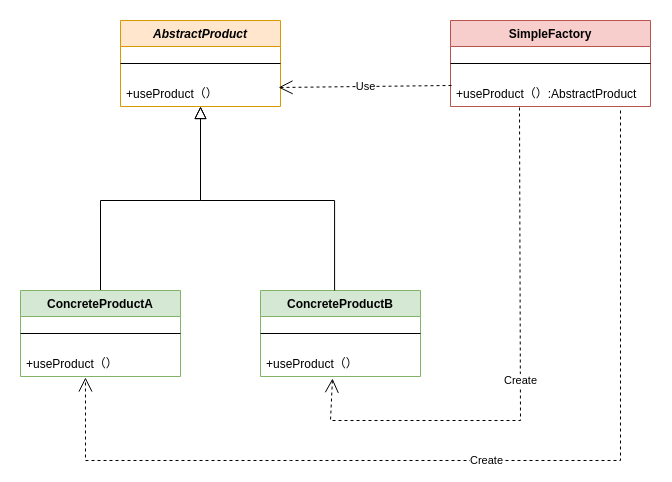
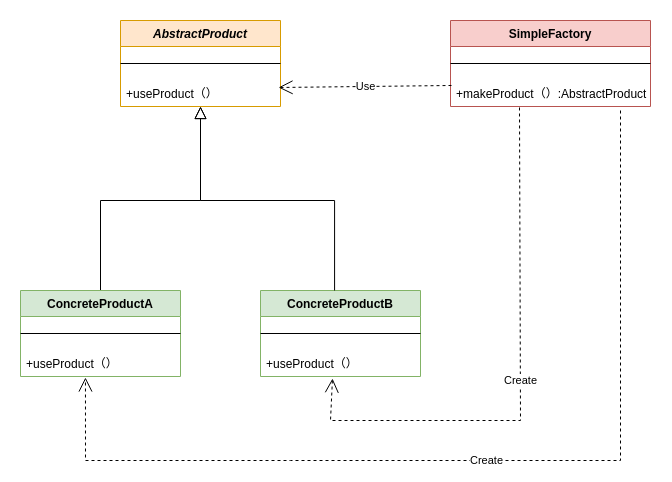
- <mxCell id="15" value="+useProduct（）:AbstractProduct" style="text;align=left;verticalAlign=top;spacingLeft=4;spacingRight=4;overflow=hidden;rotatable=0;points=[[0,0.5],[1,0.5]];portConstraint=eastwest;" vertex="1" parent="13"><mxGeometry y="60" width="200" height="26" as="geometry" /></mxCell>
+ <mxCell id="15" value="+makeProduct（）:AbstractProduct" style="text;align=left;verticalAlign=top;spacingLeft=4;spacingRight=4;overflow=hidden;rotatable=0;points=[[0,0.5],[1,0.5]];portConstraint=eastwest;" vertex="1" parent="13"><mxGeometry y="60" width="200" height="26" as="geometry" /></mxCell>
